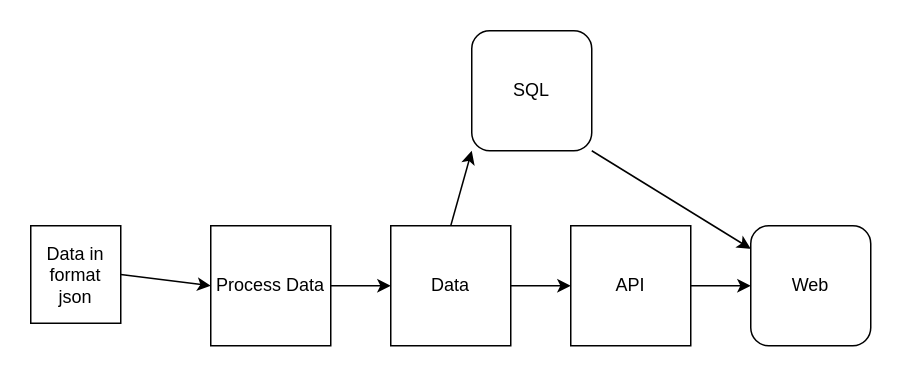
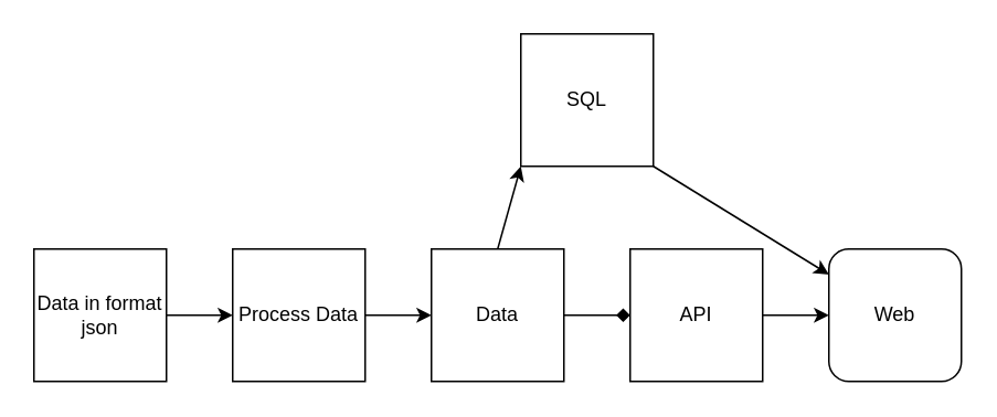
- <mxCell id="11" value="SQL" style="whiteSpace=wrap;html=1;aspect=fixed;rounded=1;" vertex="1" parent="1"><mxGeometry x="314" y="20" width="80" height="80" as="geometry" /></mxCell>
+ <mxCell id="11" value="SQL" style="whiteSpace=wrap;html=1;aspect=fixed;" vertex="1" parent="1"><mxGeometry x="314" y="20" width="80" height="80" as="geometry" /></mxCell>
- <mxCell id="2" value="Data in format json" style="whiteSpace=wrap;html=1;aspect=fixed;" vertex="1" parent="1"><mxGeometry x="20" y="150" width="60" height="65" as="geometry" /></mxCell>
+ <mxCell id="2" value="Data in format json" style="whiteSpace=wrap;html=1;aspect=fixed;" vertex="1" parent="1"><mxGeometry x="20" y="150" width="80" height="80" as="geometry" /></mxCell>
- <mxCell id="9" value="" style="endArrow=classic;html=1;exitX=1;exitY=0.5;exitDx=0;exitDy=0;entryX=0;entryY=0.5;entryDx=0;entryDy=0;" edge="1" parent="1" source="4" target="5"><mxGeometry width="50" height="50" relative="1" as="geometry"><mxPoint x="120" y="210" as="sourcePoint" /><mxPoint x="160" y="210" as="targetPoint" /></mxGeometry></mxCell>
+ <mxCell id="9" value="" style="endArrow=diamond;html=1;exitX=1;exitY=0.5;exitDx=0;exitDy=0;entryX=0;entryY=0.5;entryDx=0;entryDy=0;" edge="1" parent="1" source="4" target="5"><mxGeometry width="50" height="50" relative="1" as="geometry"><mxPoint x="120" y="210" as="sourcePoint" /><mxPoint x="160" y="210" as="targetPoint" /></mxGeometry></mxCell>
